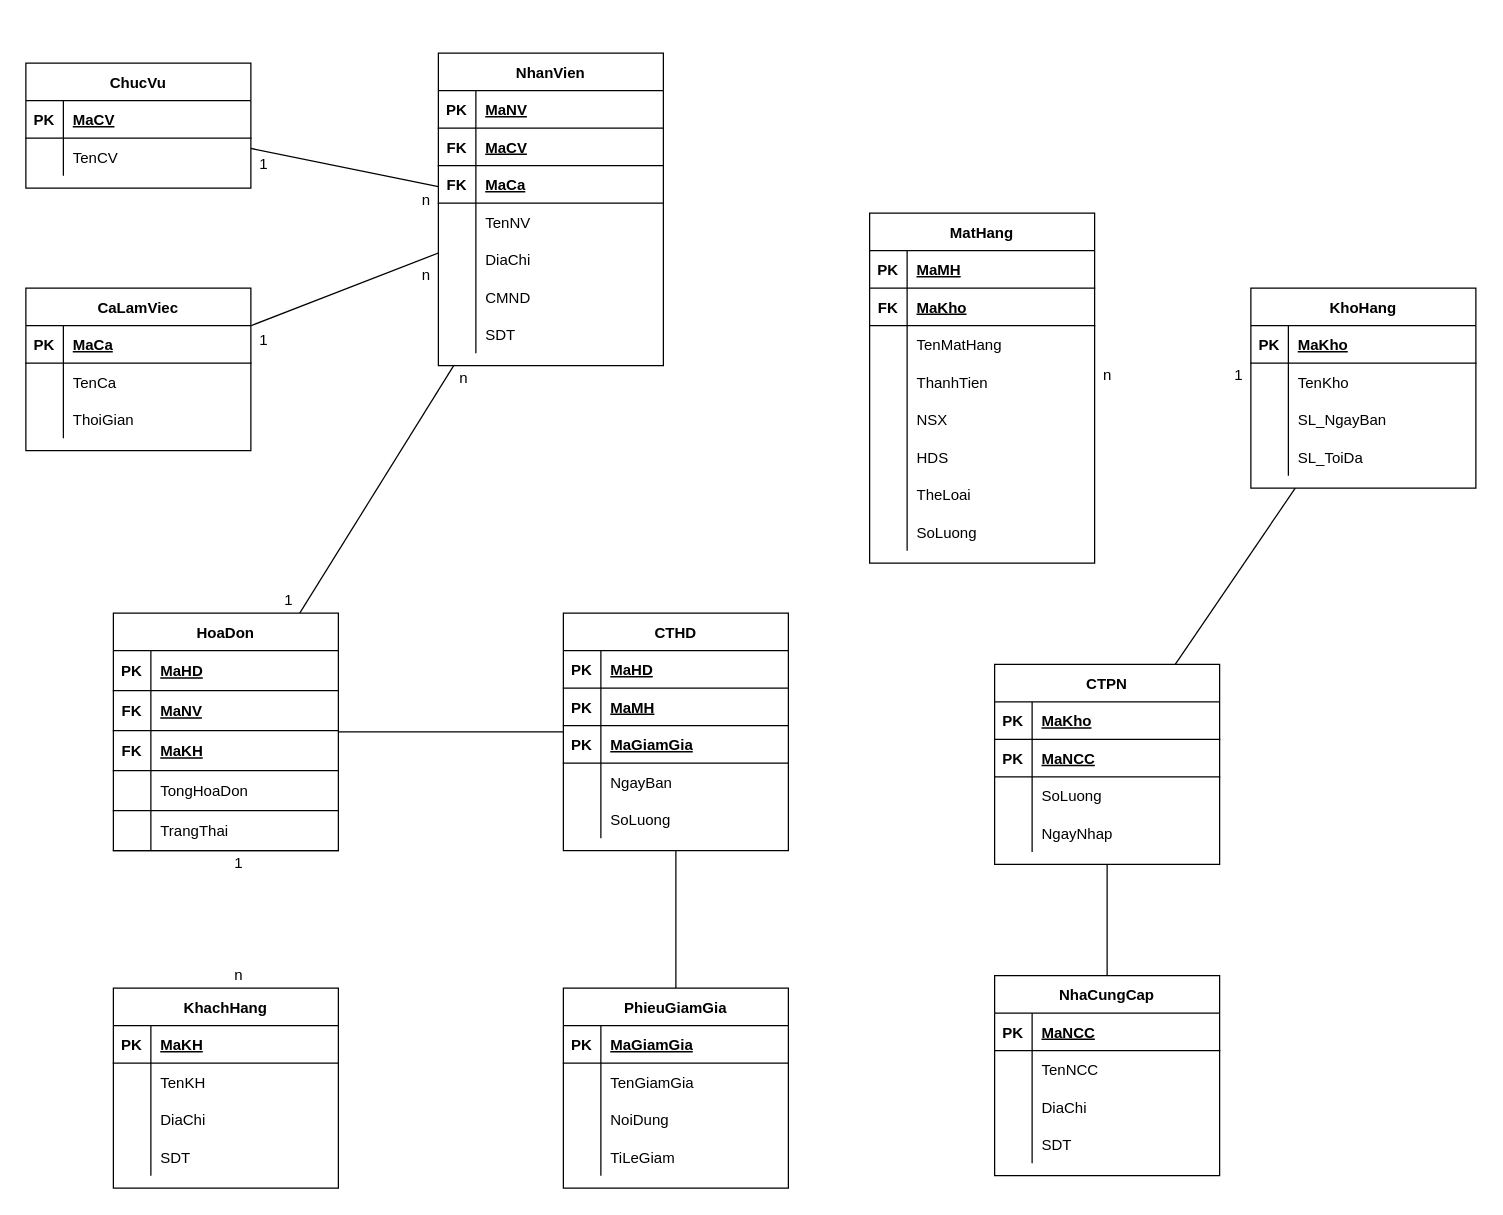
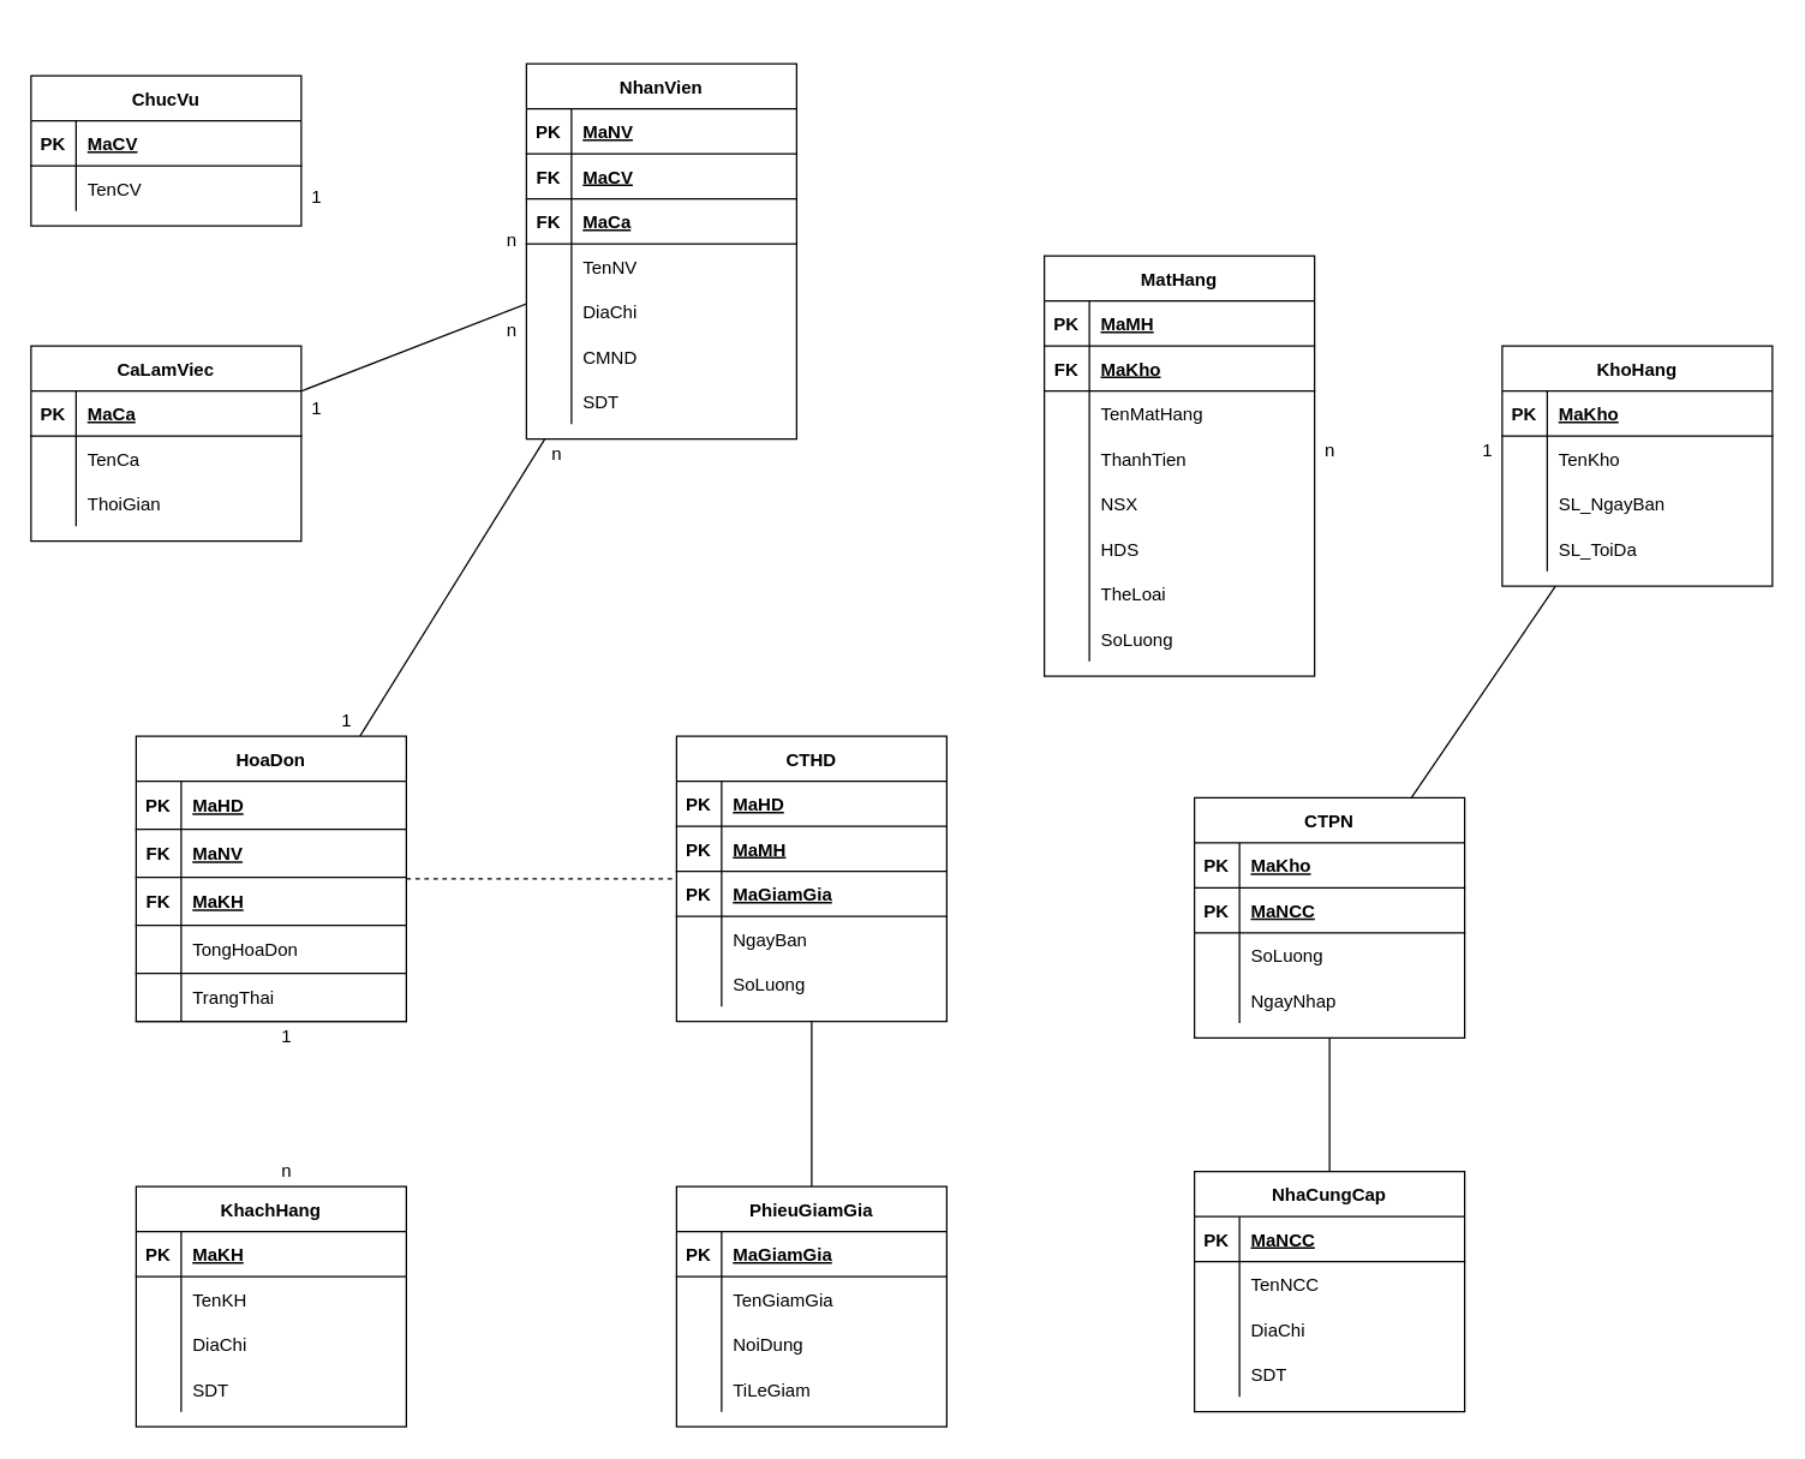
- <mxCell id="3" style="edgeStyle=none;rounded=0;orthogonalLoop=1;jettySize=auto;html=1;endArrow=none;endFill=0;" parent="1" source="20" target="37" edge="1"><mxGeometry relative="1" as="geometry"><mxPoint x="200" y="119.75" as="sourcePoint" /><mxPoint x="340" y="186" as="targetPoint" /></mxGeometry></mxCell>
- <mxCell id="13" style="rounded=0;orthogonalLoop=1;jettySize=auto;html=1;endArrow=none;endFill=0;" parent="1" source="59" target="88" edge="1"><mxGeometry relative="1" as="geometry"><mxPoint x="370" y="487" as="sourcePoint" /></mxGeometry></mxCell>
+ <mxCell id="13" style="rounded=0;orthogonalLoop=1;jettySize=auto;html=1;endArrow=none;endFill=0;dashed=1;" parent="1" source="59" target="88" edge="1"><mxGeometry relative="1" as="geometry"><mxPoint x="370" y="487" as="sourcePoint" /></mxGeometry></mxCell>
